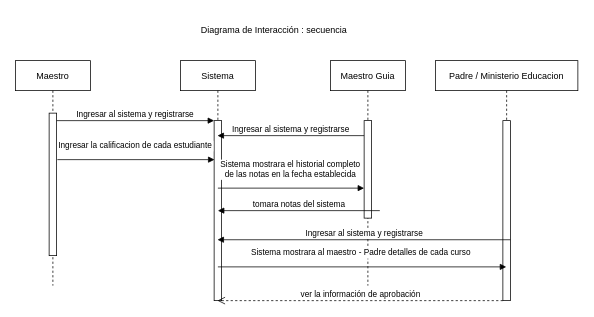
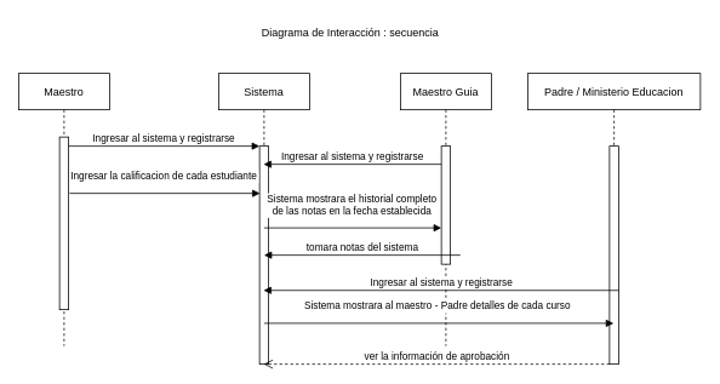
- <mxCell id="18" value="Diagrama de Interacción : secuencia" style="text;html=1;strokeColor=none;fillColor=none;align=center;verticalAlign=middle;whiteSpace=wrap;rounded=0;" vertex="1" parent="1"><mxGeometry x="240" y="25" width="250" height="30" as="geometry" /></mxCell>
+ <mxCell id="18" value="Diagrama de Interacción : secuencia" style="text;html=1;strokeColor=none;fillColor=none;align=center;verticalAlign=middle;whiteSpace=wrap;rounded=0;" vertex="1" parent="1"><mxGeometry x="260" y="20" width="250" height="30" as="geometry" /></mxCell>
